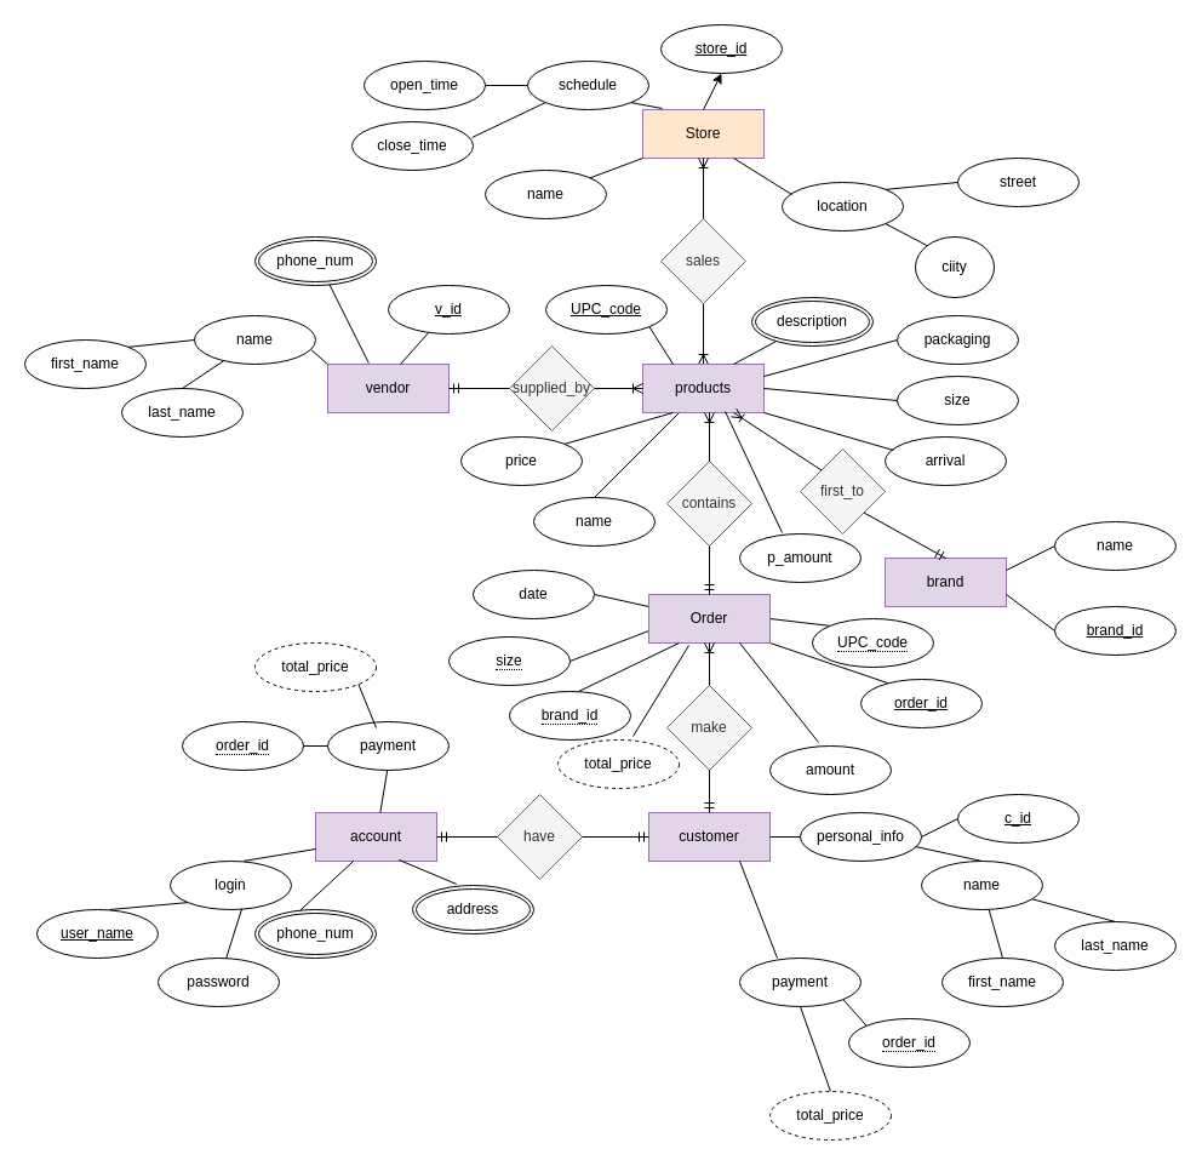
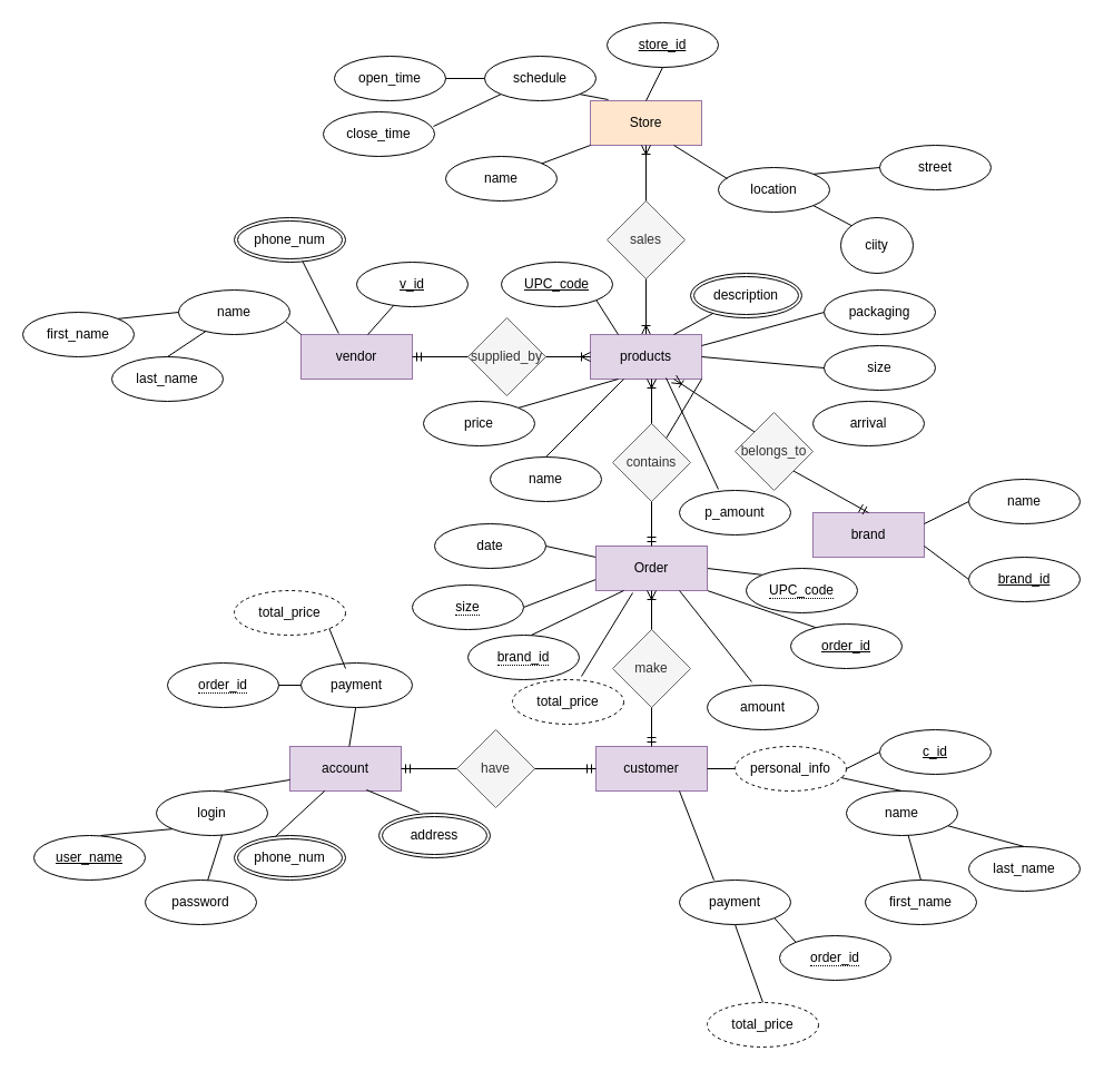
- <mxCell id="11" value="" style="endArrow=classic;html=1;rounded=0;sketch=0;exitX=0.5;exitY=0;exitDx=0;exitDy=0;entryX=0.5;entryY=1;entryDx=0;entryDy=0;" parent="1" source="2" target="20" edge="1"><mxGeometry relative="1" as="geometry"><mxPoint x="829.995" y="82.928" as="sourcePoint" /><mxPoint x="590" y="60" as="targetPoint" /></mxGeometry></mxCell>
+ <mxCell id="11" value="" style="endArrow=none;html=1;rounded=0;sketch=0;exitX=0.5;exitY=0;exitDx=0;exitDy=0;entryX=0.5;entryY=1;entryDx=0;entryDy=0;" parent="1" source="2" target="20" edge="1"><mxGeometry relative="1" as="geometry"><mxPoint x="829.995" y="82.928" as="sourcePoint" /><mxPoint x="590" y="60" as="targetPoint" /></mxGeometry></mxCell>
- <mxCell id="99" value="" style="endArrow=none;html=1;rounded=0;sketch=0;entryX=0.07;entryY=0.275;entryDx=0;entryDy=0;exitX=1;exitY=1;exitDx=0;exitDy=0;entryPerimeter=0;" parent="1" source="17" target="9" edge="1"><mxGeometry relative="1" as="geometry"><mxPoint x="608" y="349" as="sourcePoint" /><mxPoint x="655" y="449" as="targetPoint" /></mxGeometry></mxCell>
+ <mxCell id="99" value="" style="endArrow=none;html=1;rounded=0;sketch=0;exitX=1;exitY=1;exitDx=0;exitDy=0;" parent="1" source="17" target="89" edge="1"><mxGeometry relative="1" as="geometry"><mxPoint x="608" y="349" as="sourcePoint" /><mxPoint x="655" y="449" as="targetPoint" /></mxGeometry></mxCell>
- <mxCell id="23" value="first_to" style="rhombus;whiteSpace=wrap;html=1;rounded=0;sketch=0;fillColor=#f5f5f5;fontColor=#333333;strokeColor=#666666;" parent="1" vertex="1"><mxGeometry x="660" y="370" width="70" height="70" as="geometry" /></mxCell>
+ <mxCell id="23" value="belongs_to" style="rhombus;whiteSpace=wrap;html=1;rounded=0;sketch=0;fillColor=#f5f5f5;fontColor=#333333;strokeColor=#666666;" parent="1" vertex="1"><mxGeometry x="660" y="370" width="70" height="70" as="geometry" /></mxCell>
- <mxCell id="49" value="personal_info" style="ellipse;whiteSpace=wrap;html=1;align=center;rounded=0;sketch=0;" parent="1" vertex="1"><mxGeometry x="660" y="670" width="100" height="40" as="geometry" /></mxCell>
+ <mxCell id="49" value="personal_info" style="ellipse;whiteSpace=wrap;html=1;align=center;rounded=0;sketch=0;dashed=1;" parent="1" vertex="1"><mxGeometry x="660" y="670" width="100" height="40" as="geometry" /></mxCell>
